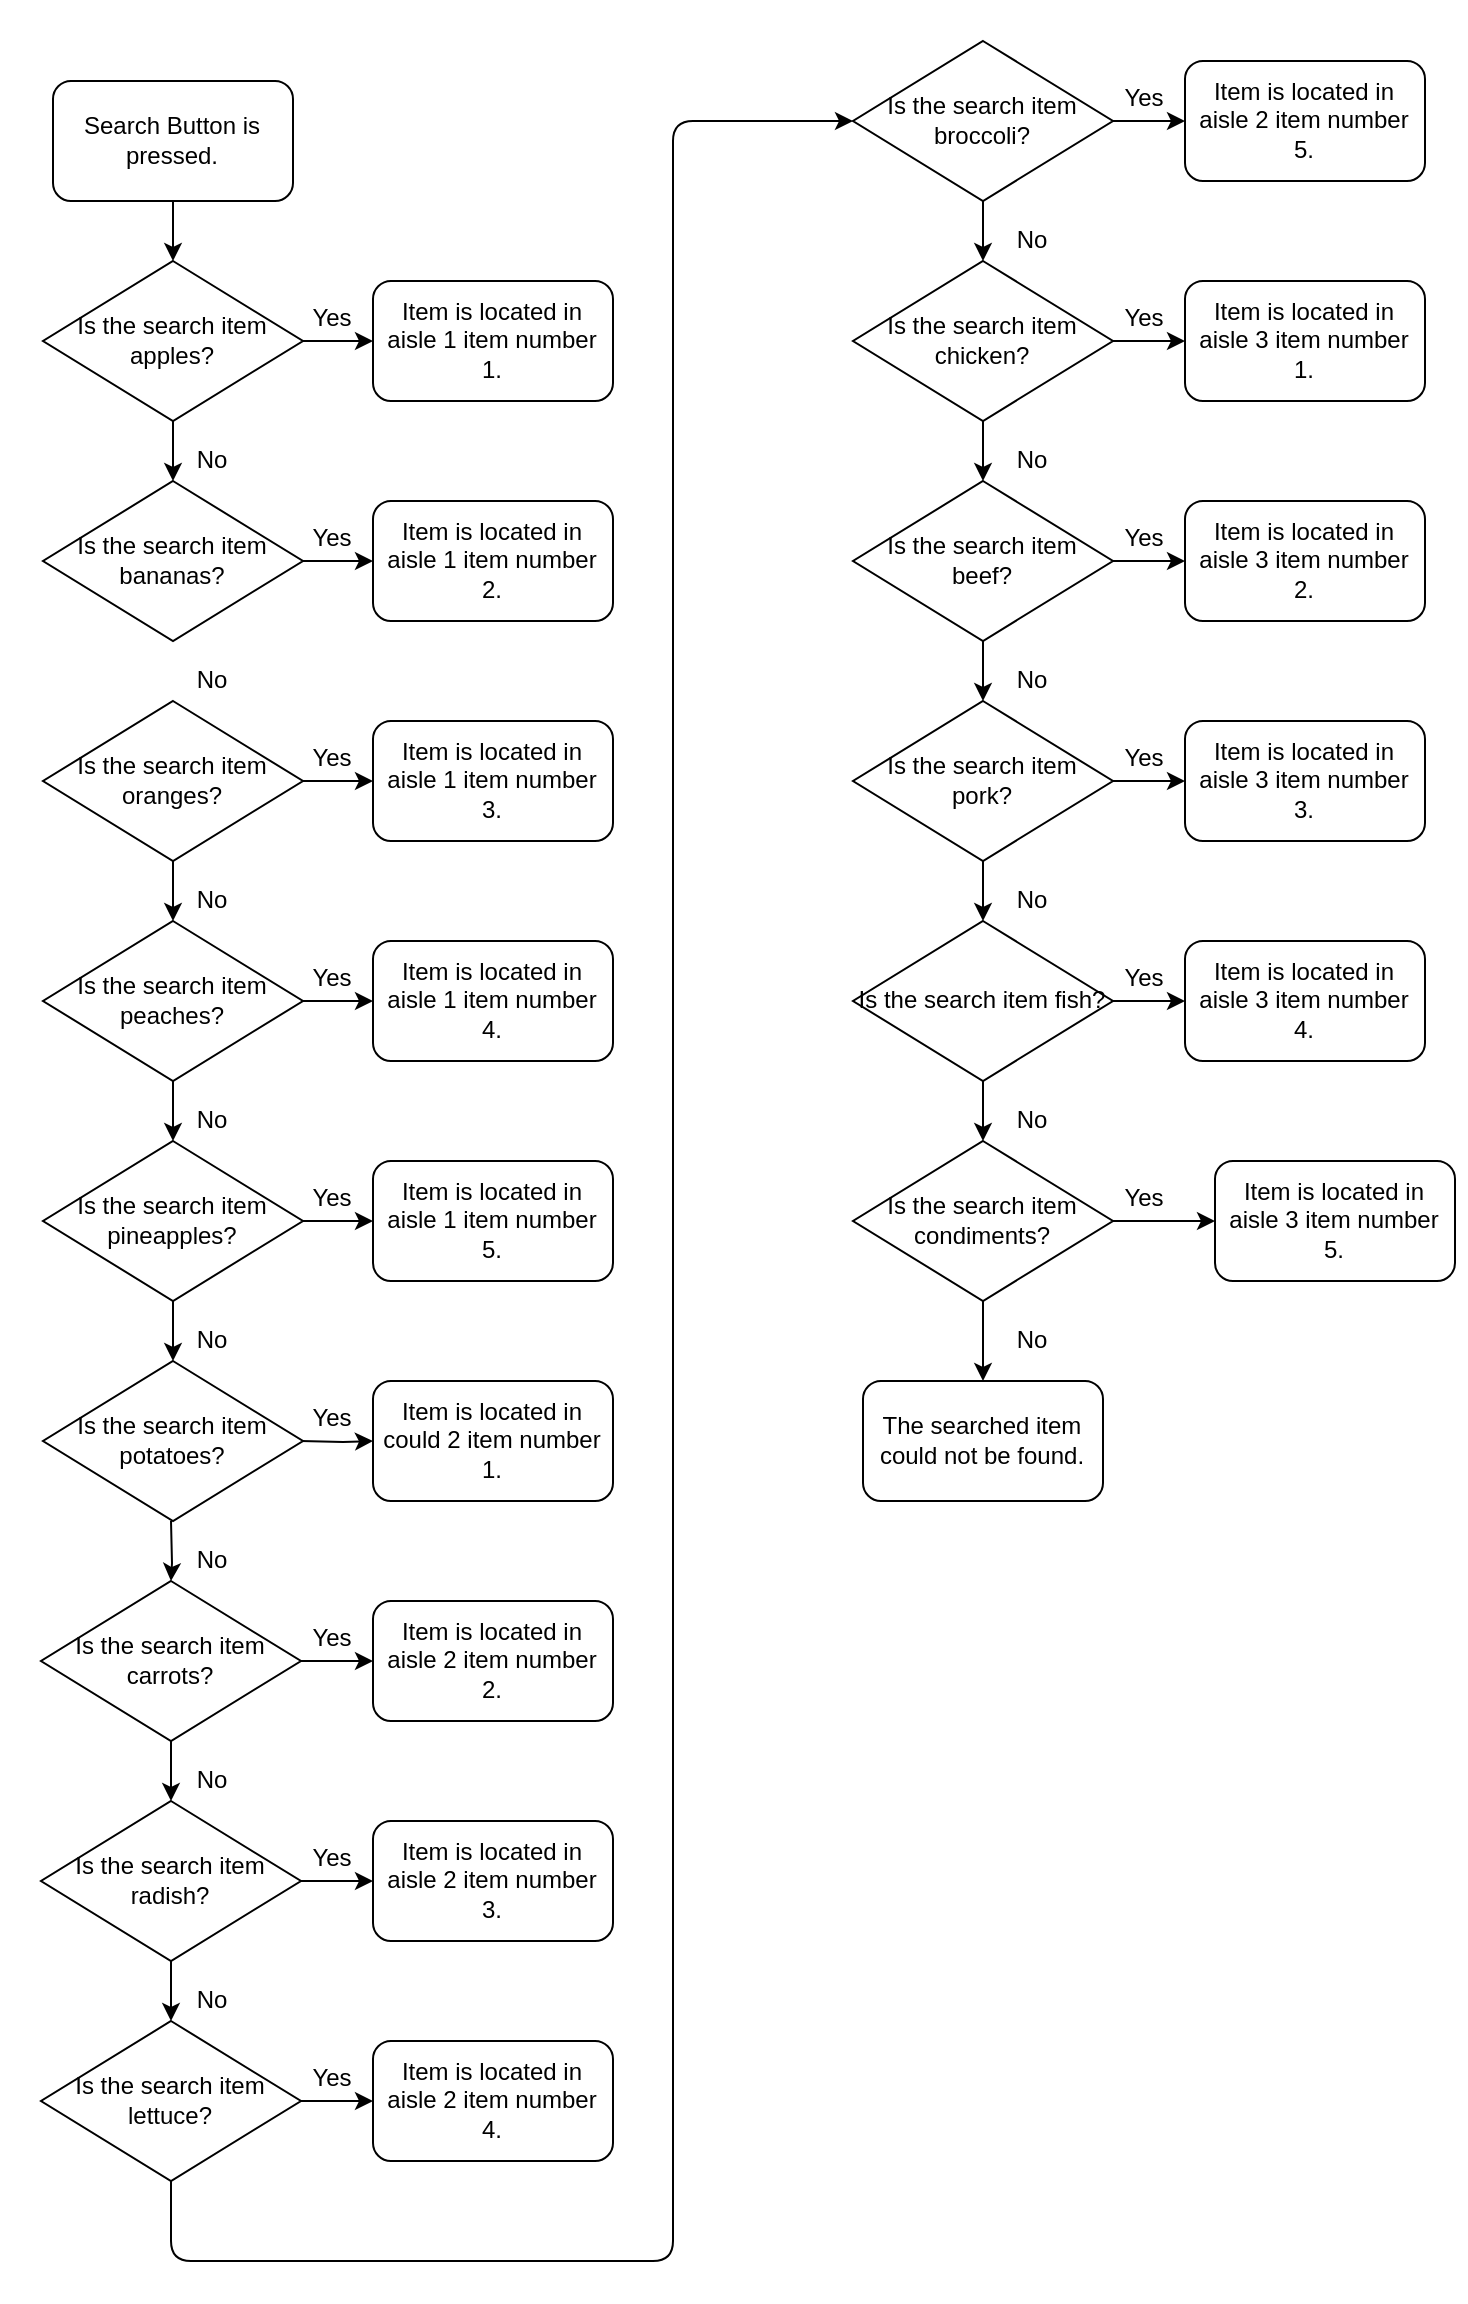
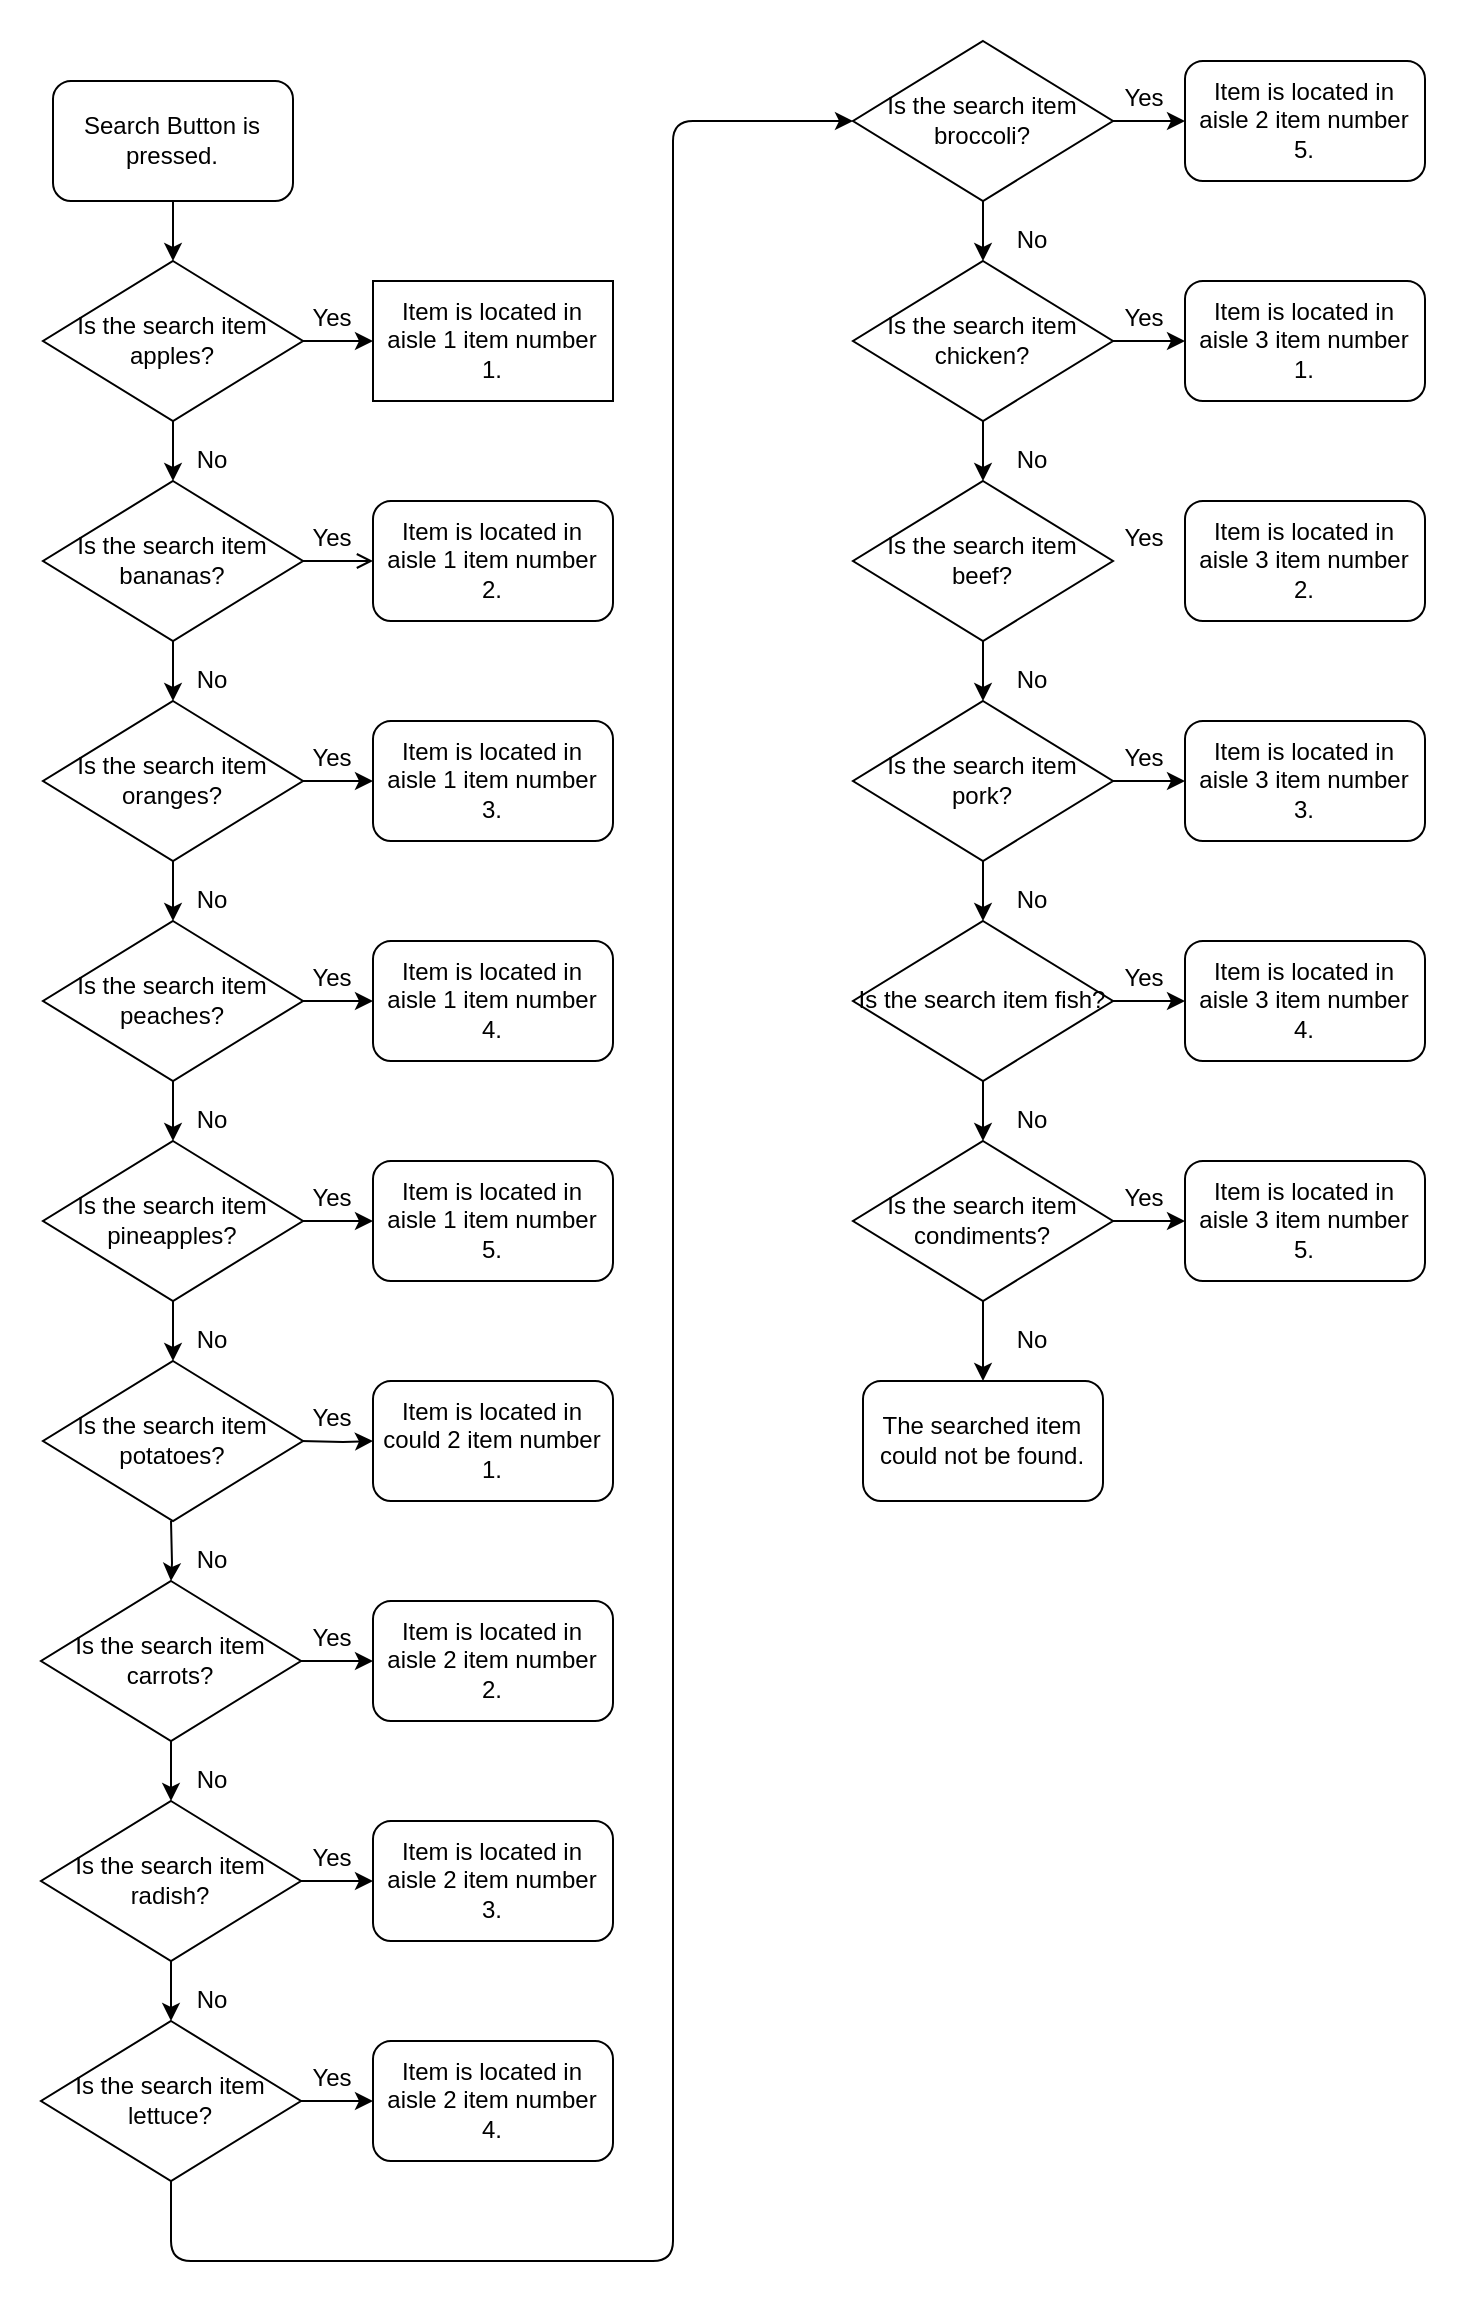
- <mxCell id="7" style="rounded=1;whiteSpace=wrap;html=1;" value="Item is located in aisle 1 item number 1." parent="1" vertex="1"><mxGeometry as="geometry" height="60" width="120" y="140" x="186" /></mxCell>
+ <mxCell id="7" style="whiteSpace=wrap;html=1;rounded=0;" value="Item is located in aisle 1 item number 1." parent="1" vertex="1"><mxGeometry as="geometry" height="60" width="120" y="140" x="186" /></mxCell>
- <mxCell id="9" style="edgeStyle=orthogonalEdgeStyle;rounded=0;orthogonalLoop=1;jettySize=auto;html=1;" value="" parent="1" edge="1" target="20" source="10"><mxGeometry as="geometry" relative="1" /></mxCell>
+ <mxCell id="9" style="edgeStyle=orthogonalEdgeStyle;rounded=0;orthogonalLoop=1;jettySize=auto;html=1;endArrow=open;" value="" parent="1" edge="1" target="20" source="10"><mxGeometry as="geometry" relative="1" /></mxCell>
- <mxCell id="67" style="edgeStyle=orthogonalEdgeStyle;rounded=0;orthogonalLoop=1;jettySize=auto;html=1;" value="" parent="1" edge="1" target="70" source="69"><mxGeometry as="geometry" relative="1" /></mxCell>
+ <mxCell id="8" style="edgeStyle=orthogonalEdgeStyle;rounded=0;orthogonalLoop=1;jettySize=auto;html=1;" value="" parent="1" edge="1" target="13" source="10"><mxGeometry as="geometry" relative="1" /></mxCell>
- <mxCell id="85" style="rounded=1;whiteSpace=wrap;html=1;" value="Item is located in aisle 3 item number 5." parent="1" vertex="1"><mxGeometry x="607" y="580" as="geometry" height="60" width="120" /></mxCell>
+ <mxCell id="85" style="rounded=1;whiteSpace=wrap;html=1;" value="Item is located in aisle 3 item number 5." parent="1" vertex="1"><mxGeometry as="geometry" height="60" width="120" y="580" x="592" /></mxCell>
